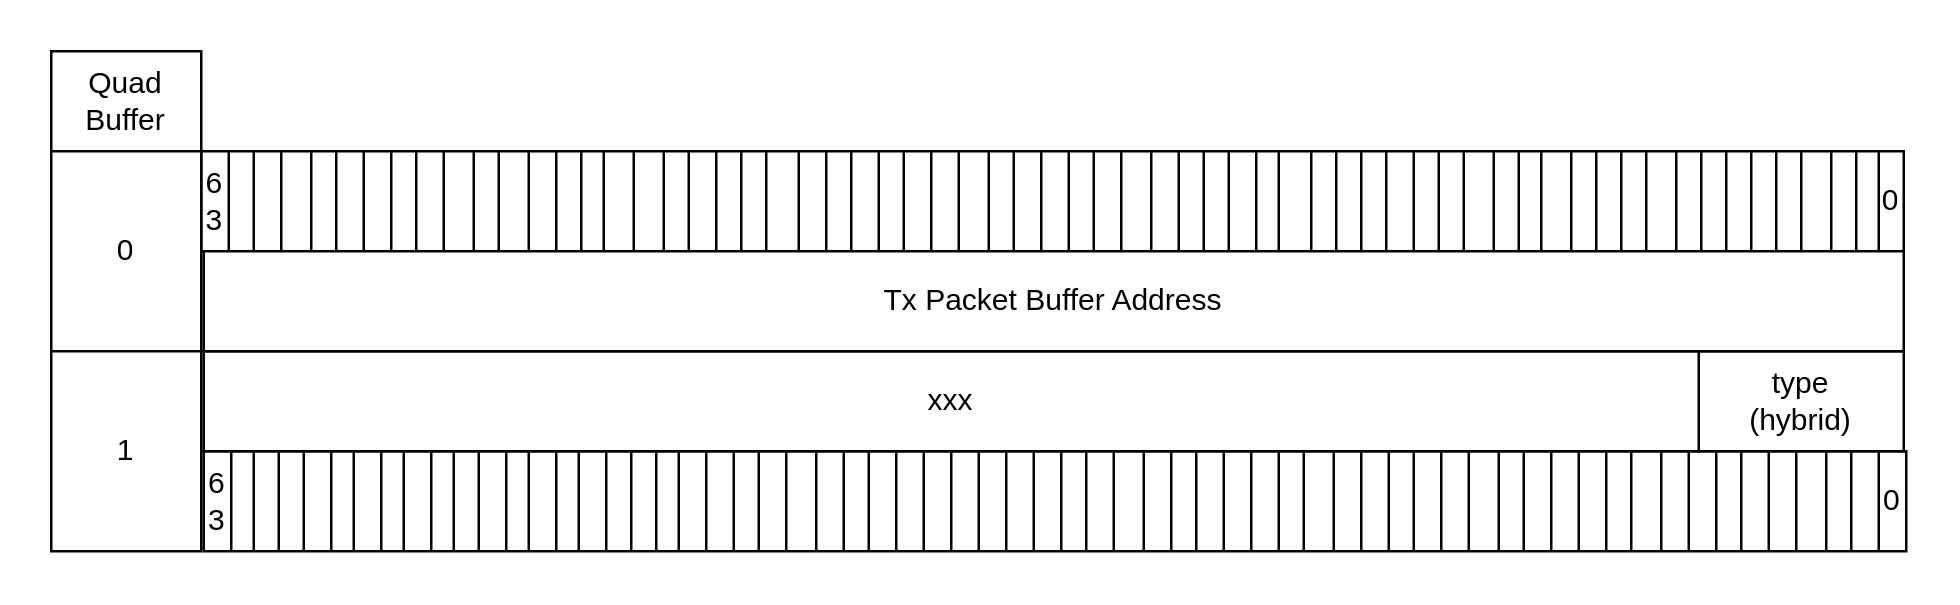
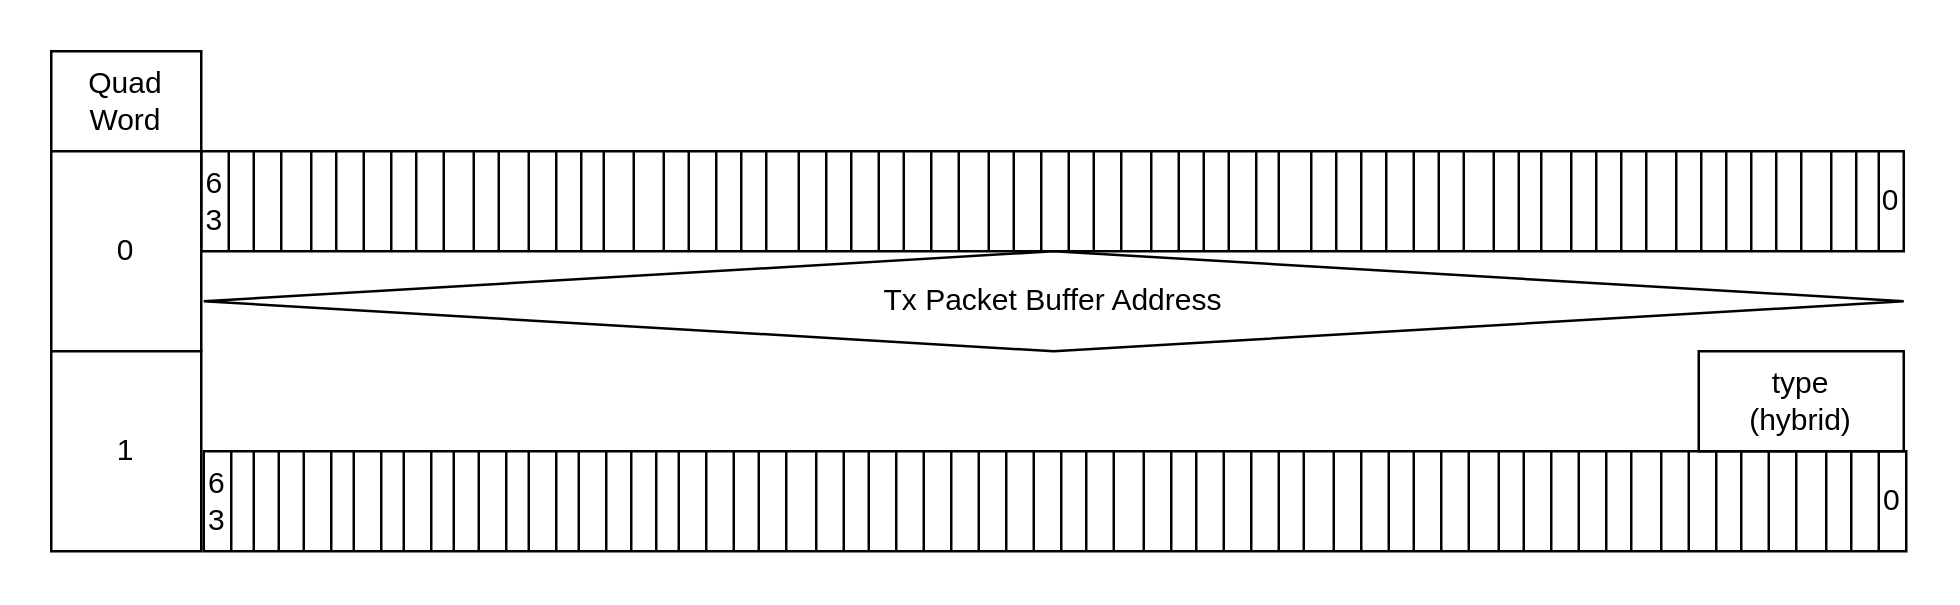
- <mxCell id="136" value="Quad&lt;br&gt;Buffer" style="shape=partialRectangle;html=1;whiteSpace=wrap;connectable=0;overflow=hidden;fillColor=none;top=0;left=0;bottom=0;right=0;pointerEvents=1;" vertex="1" parent="135"><mxGeometry width="60" height="40" as="geometry"><mxRectangle width="60" height="40" as="alternateBounds" /></mxGeometry></mxCell>
+ <mxCell id="136" value="Quad&lt;br&gt;Word" style="shape=partialRectangle;html=1;whiteSpace=wrap;connectable=0;overflow=hidden;fillColor=none;top=0;left=0;bottom=0;right=0;pointerEvents=1;" vertex="1" parent="135"><mxGeometry width="60" height="40" as="geometry"><mxRectangle width="60" height="40" as="alternateBounds" /></mxGeometry></mxCell>
- <mxCell id="147" value="Tx Packet Buffer Address" style="rounded=0;whiteSpace=wrap;html=1;" vertex="1" parent="1"><mxGeometry x="81" y="100" width="680" height="40" as="geometry" /></mxCell>
+ <mxCell id="147" value="Tx Packet Buffer Address" style="rhombus;whiteSpace=wrap;html=1;" vertex="1" parent="1"><mxGeometry x="81" y="100" width="680" height="40" as="geometry" /></mxCell>
- <mxCell id="146" value="xxx" style="rounded=0;whiteSpace=wrap;html=1;" vertex="1" parent="1"><mxGeometry x="81" y="140" width="598" height="40" as="geometry" /></mxCell>
